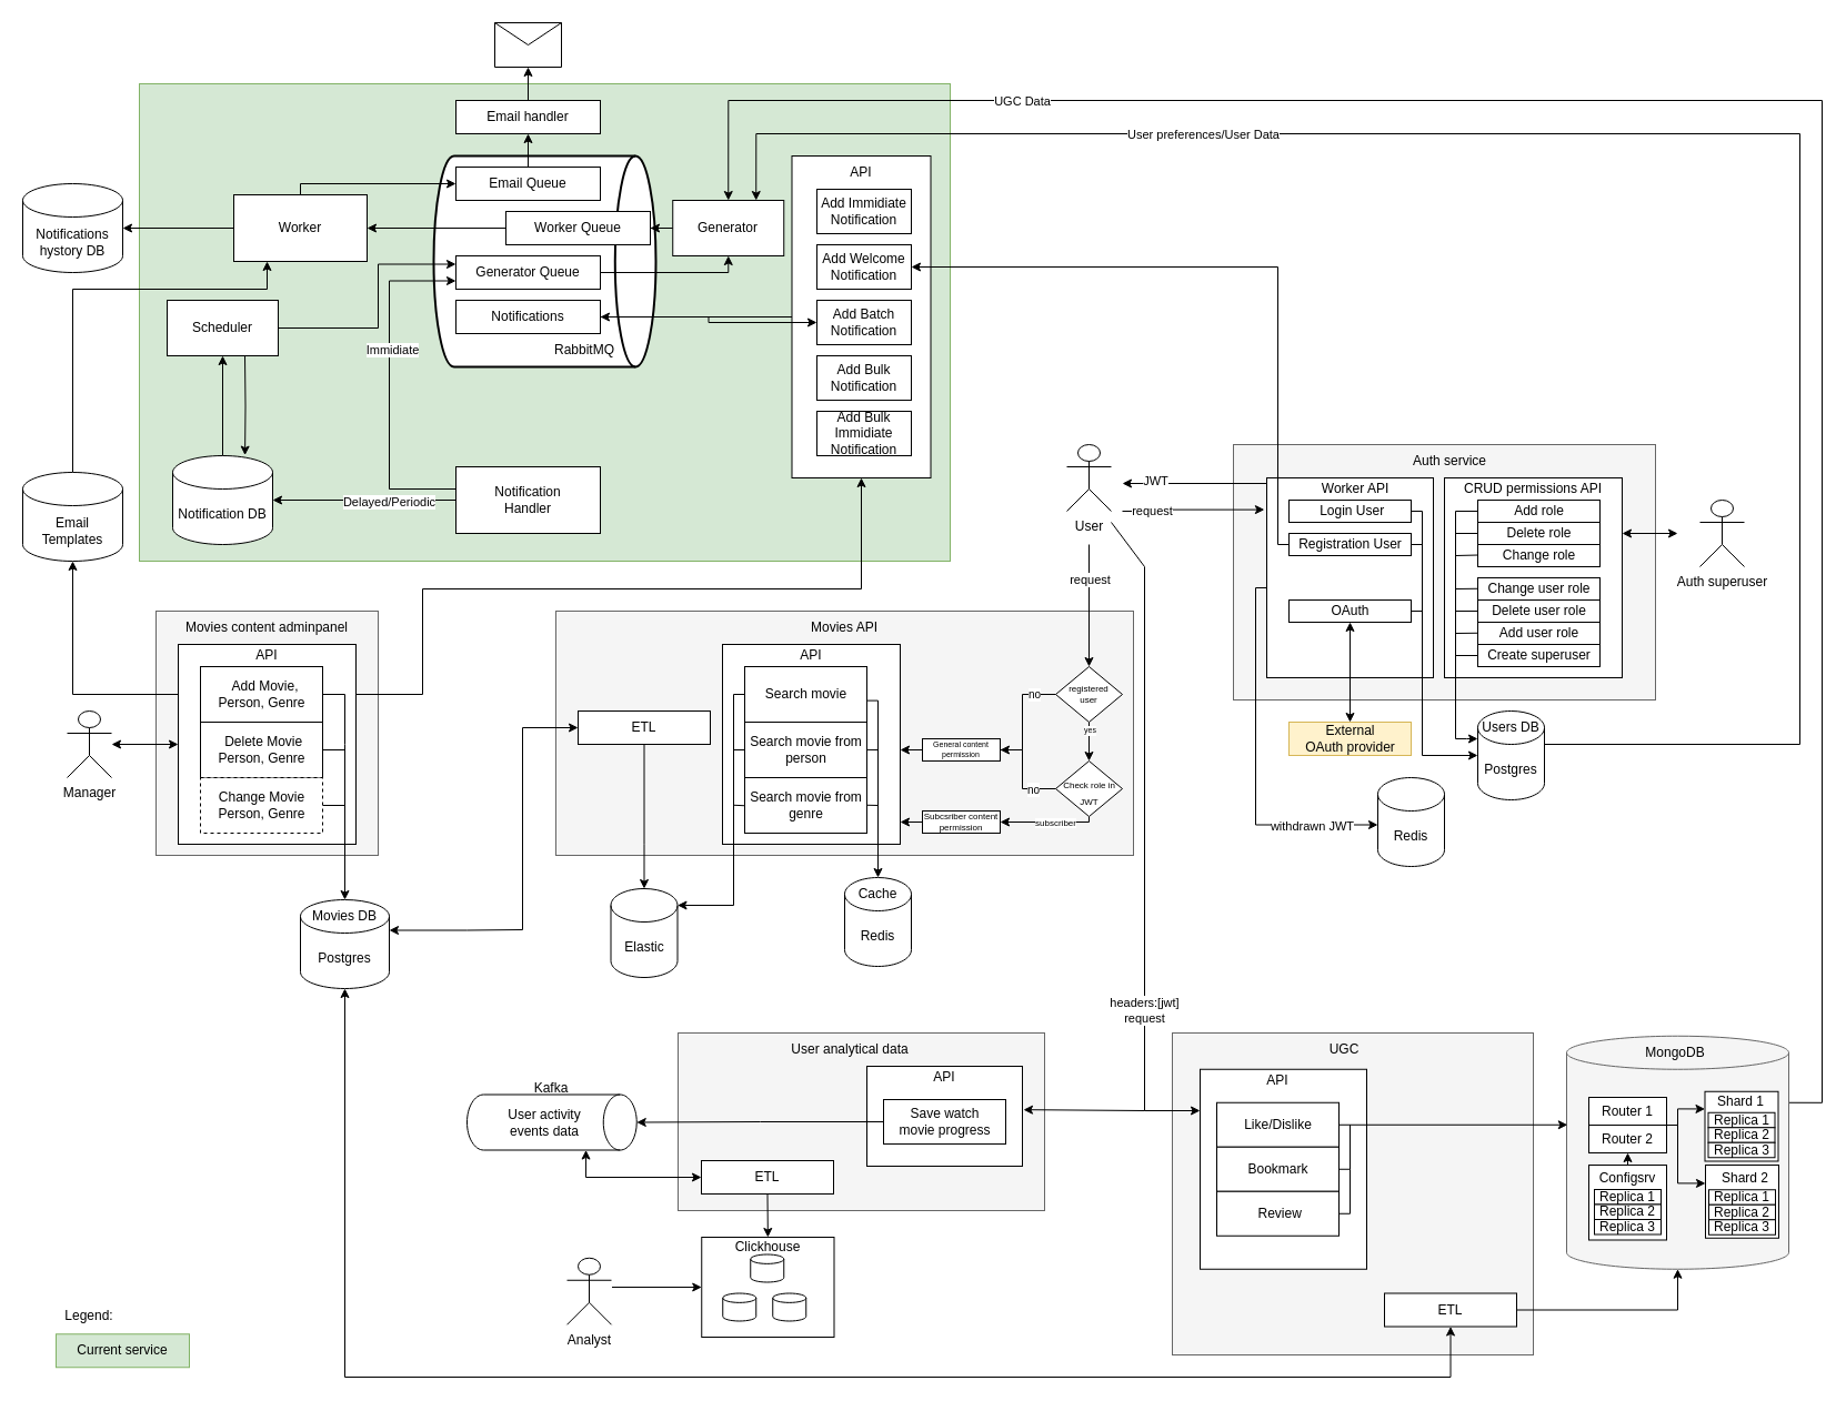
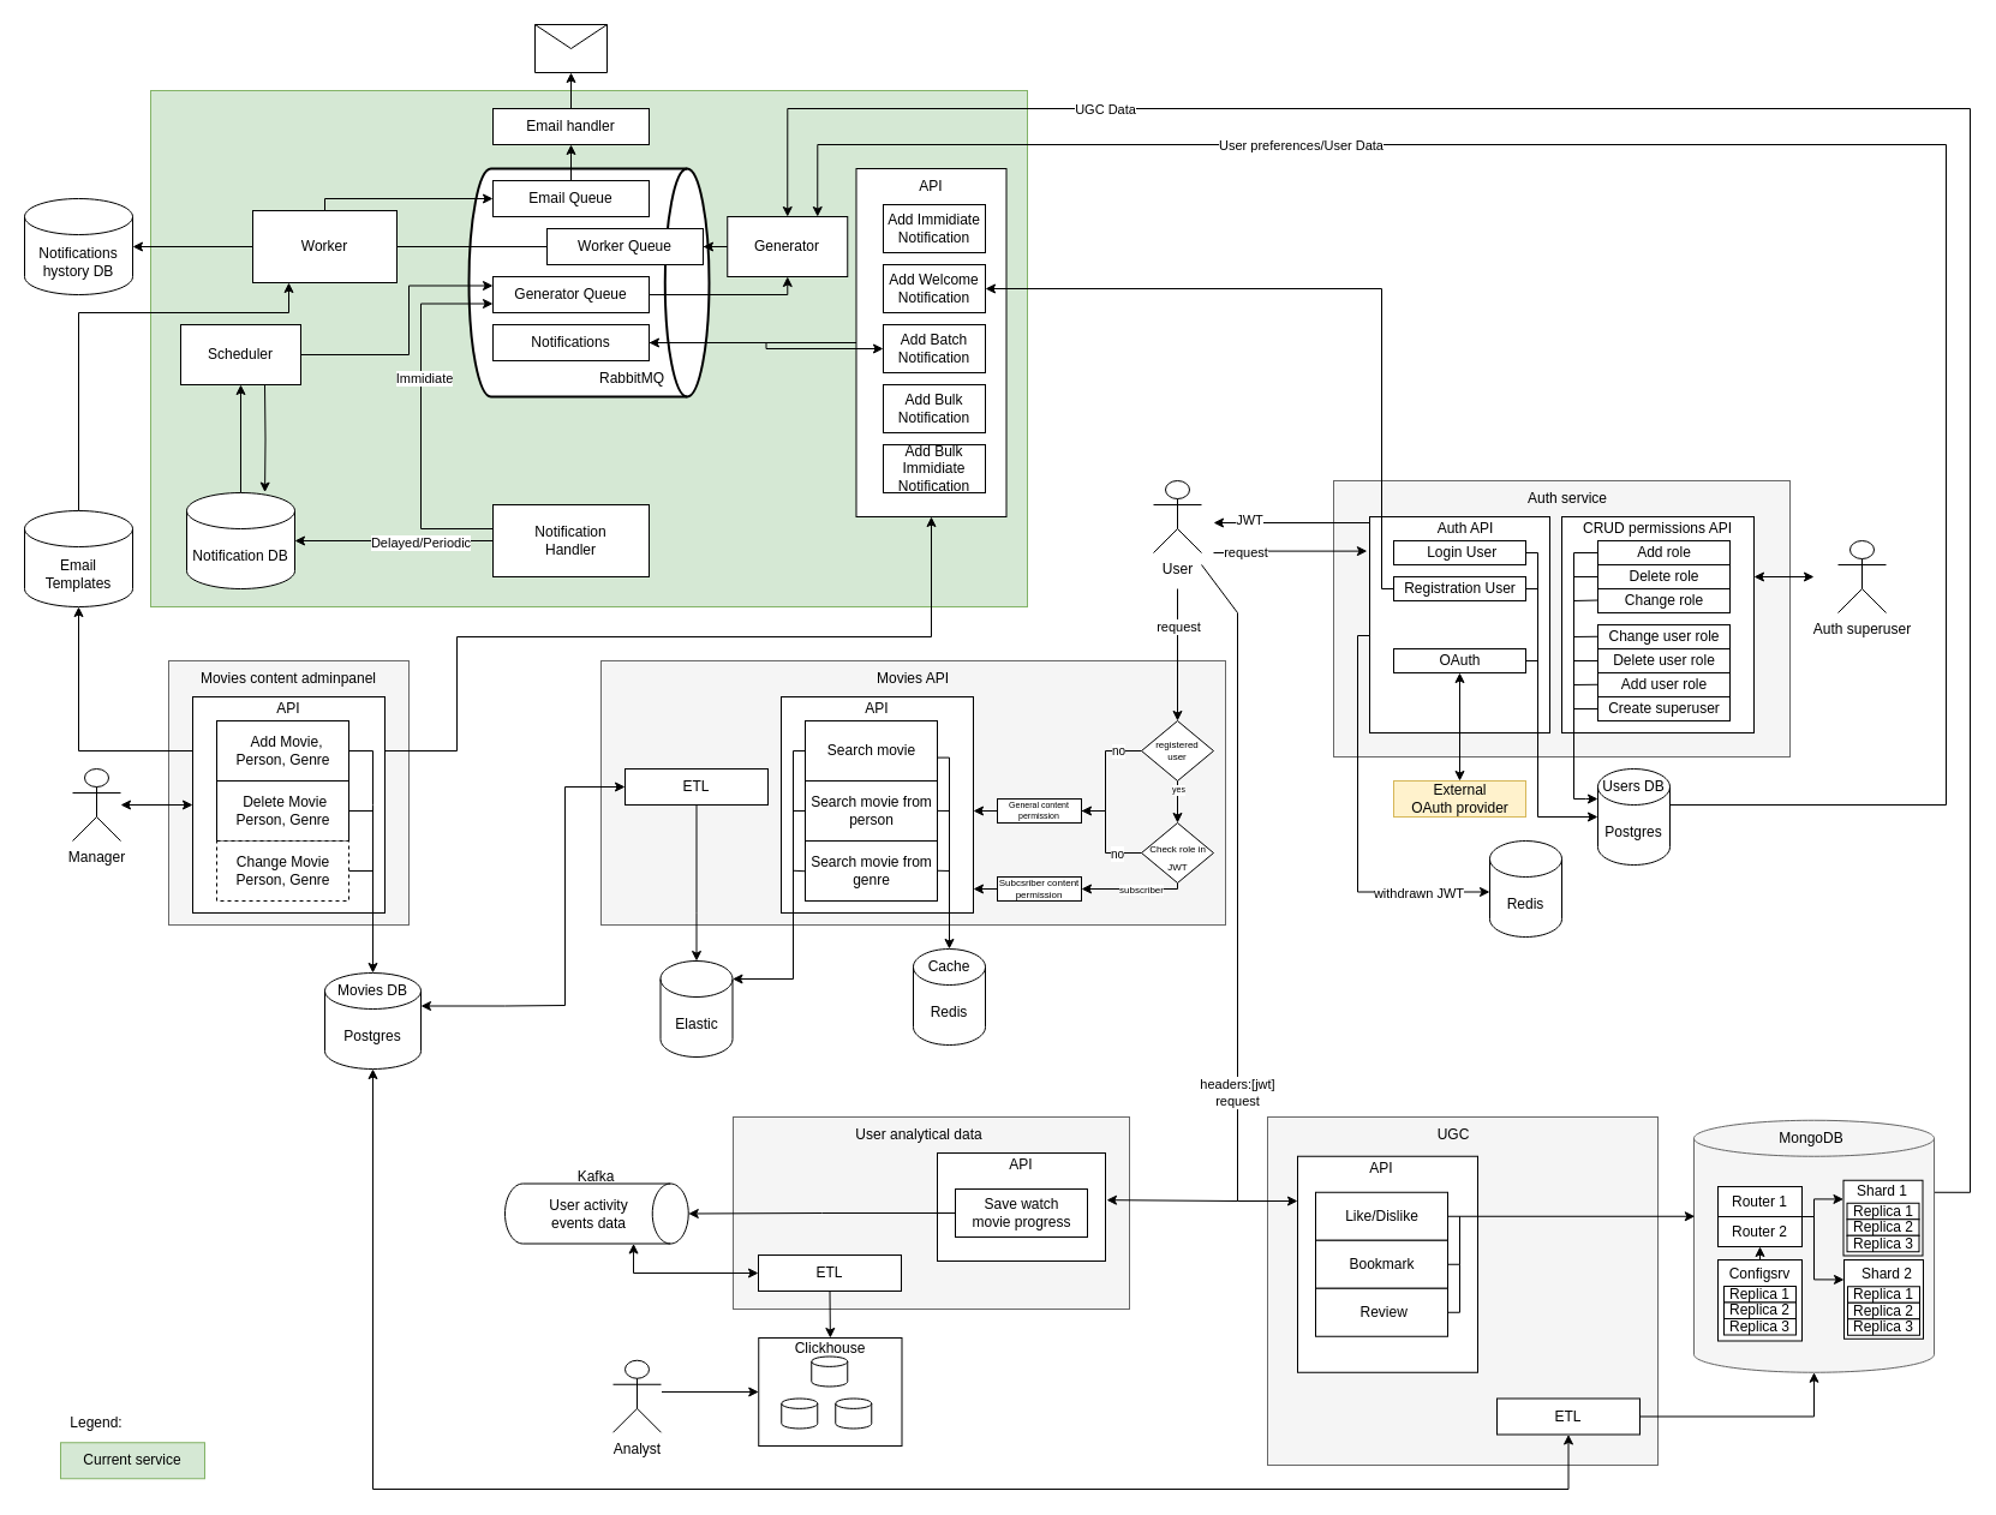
- <mxCell id="169" style="edgeStyle=orthogonalEdgeStyle;rounded=0;orthogonalLoop=1;jettySize=auto;html=1;entryX=1;entryY=0.5;entryDx=0;entryDy=0;" parent="1" source="170" target="176" edge="1"><mxGeometry relative="1" as="geometry" /></mxCell>
+ <mxCell id="169" style="edgeStyle=orthogonalEdgeStyle;rounded=0;orthogonalLoop=1;jettySize=auto;html=1;entryX=1;entryY=0.5;entryDx=0;entryDy=0;endArrow=none;" parent="1" source="170" target="176" edge="1"><mxGeometry relative="1" as="geometry" /></mxCell>
- <mxCell id="82" value="Worker API" style="text;html=1;strokeColor=none;fillColor=none;align=center;verticalAlign=middle;whiteSpace=wrap;rounded=0;fontColor=default;" parent="1" vertex="1"><mxGeometry x="1150" y="430" width="140" height="20" as="geometry" /></mxCell>
+ <mxCell id="82" value="Auth API" style="text;html=1;strokeColor=none;fillColor=none;align=center;verticalAlign=middle;whiteSpace=wrap;rounded=0;fontColor=default;" parent="1" vertex="1"><mxGeometry x="1150" y="430" width="140" height="20" as="geometry" /></mxCell>
